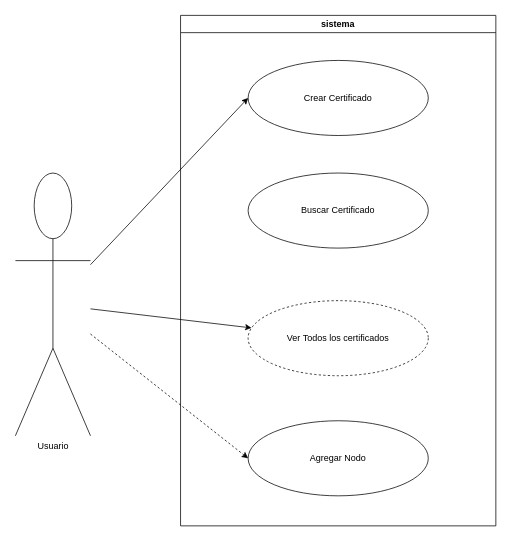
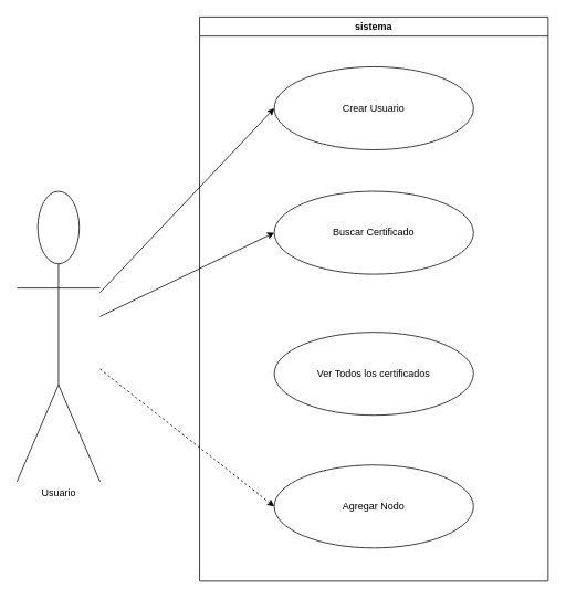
- <mxCell id="6" value="Crear Certificado" style="ellipse;whiteSpace=wrap;html=1;" vertex="1" parent="2"><mxGeometry x="90" y="60" width="240" height="100" as="geometry" /></mxCell>
+ <mxCell id="6" value="Crear Usuario" style="ellipse;whiteSpace=wrap;html=1;" vertex="1" parent="2"><mxGeometry x="90" y="60" width="240" height="100" as="geometry" /></mxCell>
- <mxCell id="8" style="edgeStyle=none;html=1;" edge="1" parent="1" source="10" target="3"><mxGeometry relative="1" as="geometry" /></mxCell>
+ <mxCell id="8" style="edgeStyle=none;html=1;entryX=0;entryY=0.5;entryDx=0;entryDy=0;" edge="1" parent="1" source="10" target="5"><mxGeometry relative="1" as="geometry" /></mxCell>
- <mxCell id="3" value="Ver Todos los certificados" style="ellipse;whiteSpace=wrap;html=1;dashed=1;" vertex="1" parent="2"><mxGeometry x="90" y="380" width="240" height="100" as="geometry" /></mxCell>
+ <mxCell id="3" value="Ver Todos los certificados" style="ellipse;whiteSpace=wrap;html=1;" vertex="1" parent="2"><mxGeometry x="90" y="380" width="240" height="100" as="geometry" /></mxCell>
